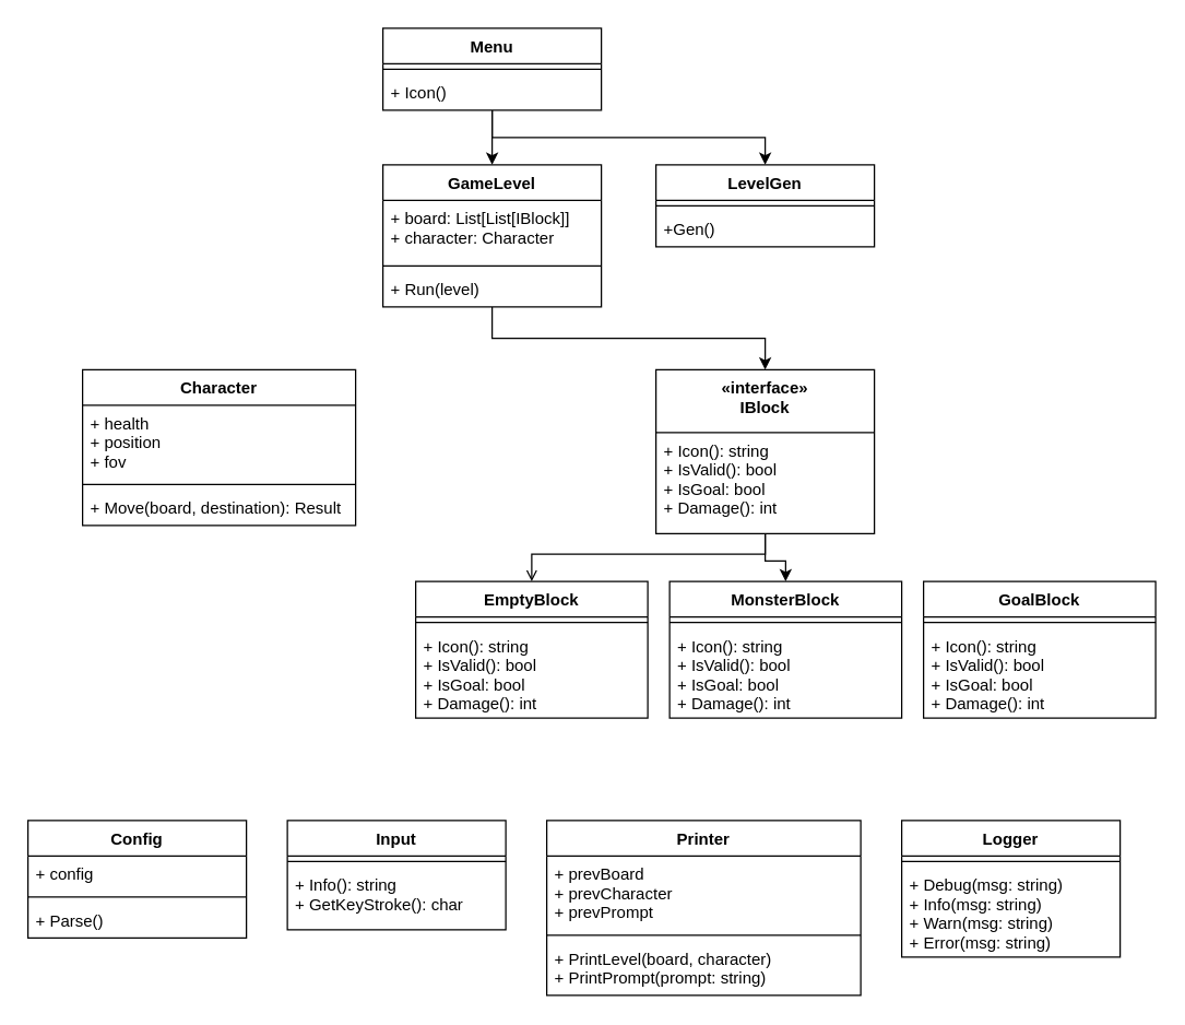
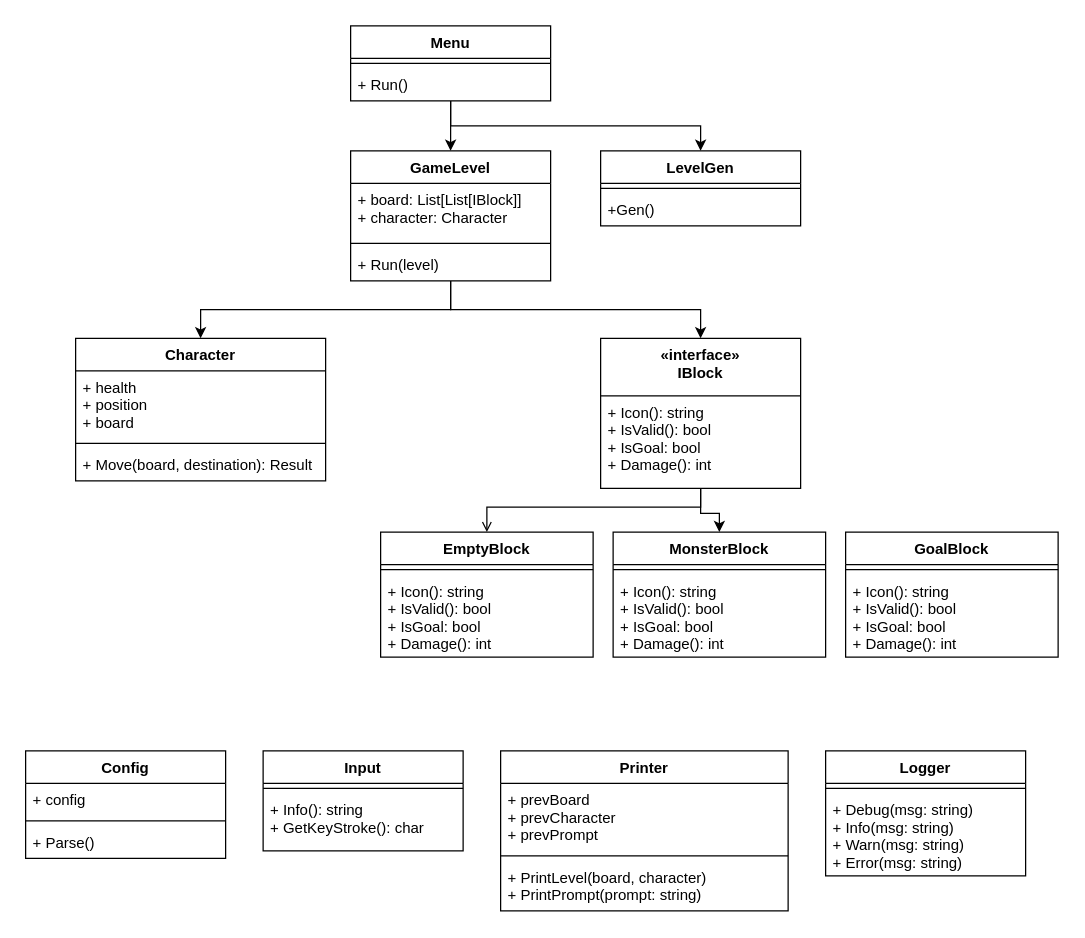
- <mxCell id="17" value="+ Icon()" style="text;strokeColor=none;fillColor=none;align=left;verticalAlign=top;spacingLeft=4;spacingRight=4;overflow=hidden;rotatable=0;points=[[0,0.5],[1,0.5]];portConstraint=eastwest;" parent="15" vertex="1"><mxGeometry y="34" width="160" height="26" as="geometry" /></mxCell>
+ <mxCell id="17" value="+ Run()" style="text;strokeColor=none;fillColor=none;align=left;verticalAlign=top;spacingLeft=4;spacingRight=4;overflow=hidden;rotatable=0;points=[[0,0.5],[1,0.5]];portConstraint=eastwest;" parent="15" vertex="1"><mxGeometry y="34" width="160" height="26" as="geometry" /></mxCell>
+ <mxCell id="18" style="edgeStyle=orthogonalEdgeStyle;rounded=0;orthogonalLoop=1;jettySize=auto;html=1;exitX=0.5;exitY=1;exitDx=0;exitDy=0;entryX=0.5;entryY=0;entryDx=0;entryDy=0;" parent="1" source="20" target="24" edge="1"><mxGeometry relative="1" as="geometry" /></mxCell>
- <mxCell id="25" value="+ health&#10;+ position&#10;+ fov&#10;" style="text;strokeColor=none;fillColor=none;align=left;verticalAlign=top;spacingLeft=4;spacingRight=4;overflow=hidden;rotatable=0;points=[[0,0.5],[1,0.5]];portConstraint=eastwest;" parent="24" vertex="1"><mxGeometry y="26" width="200" height="54" as="geometry" /></mxCell>
+ <mxCell id="25" value="+ health&#10;+ position&#10;+ board&#10;" style="text;strokeColor=none;fillColor=none;align=left;verticalAlign=top;spacingLeft=4;spacingRight=4;overflow=hidden;rotatable=0;points=[[0,0.5],[1,0.5]];portConstraint=eastwest;" parent="24" vertex="1"><mxGeometry y="26" width="200" height="54" as="geometry" /></mxCell>
